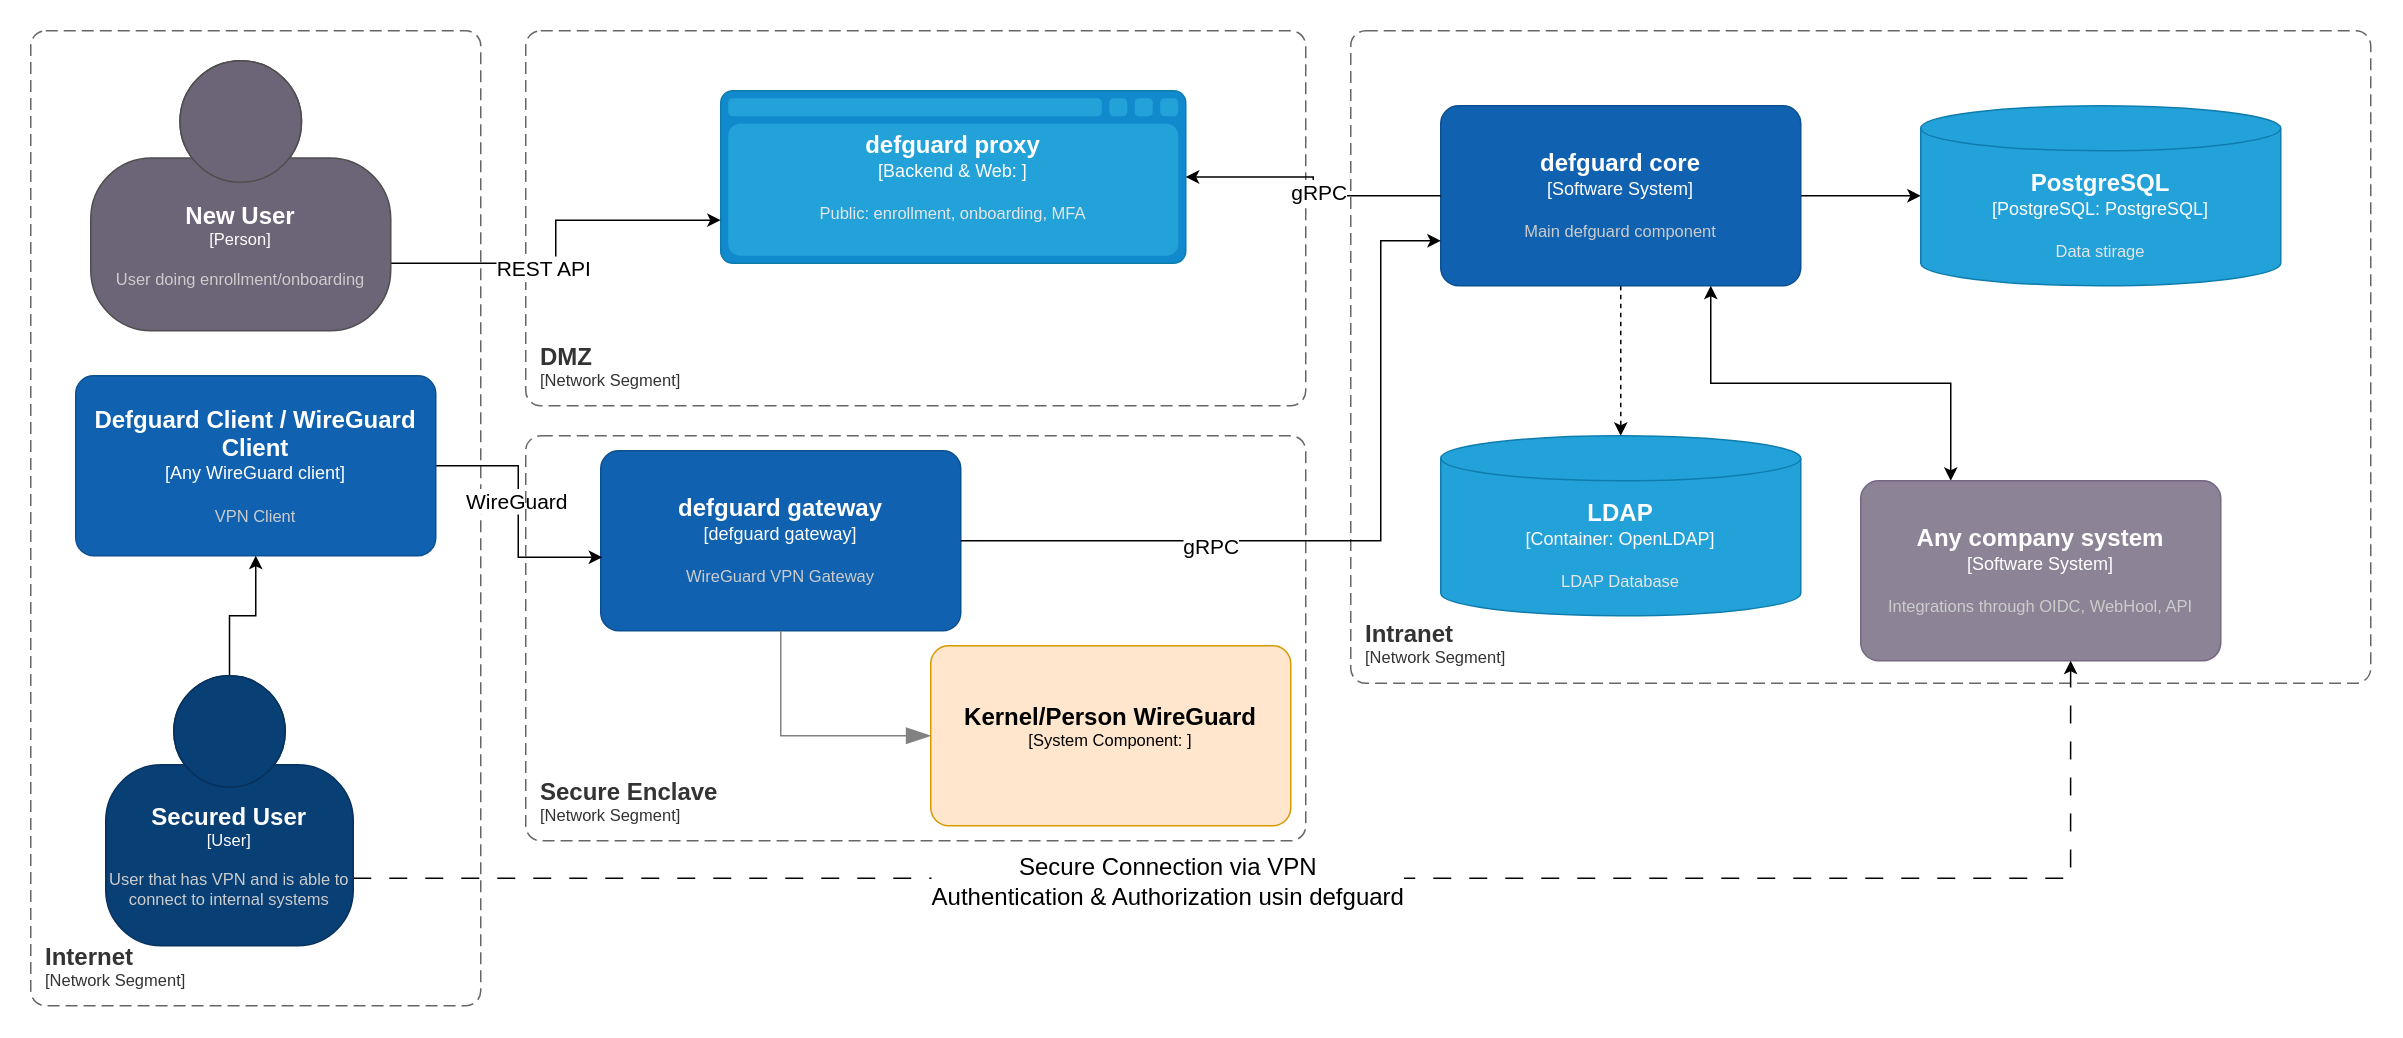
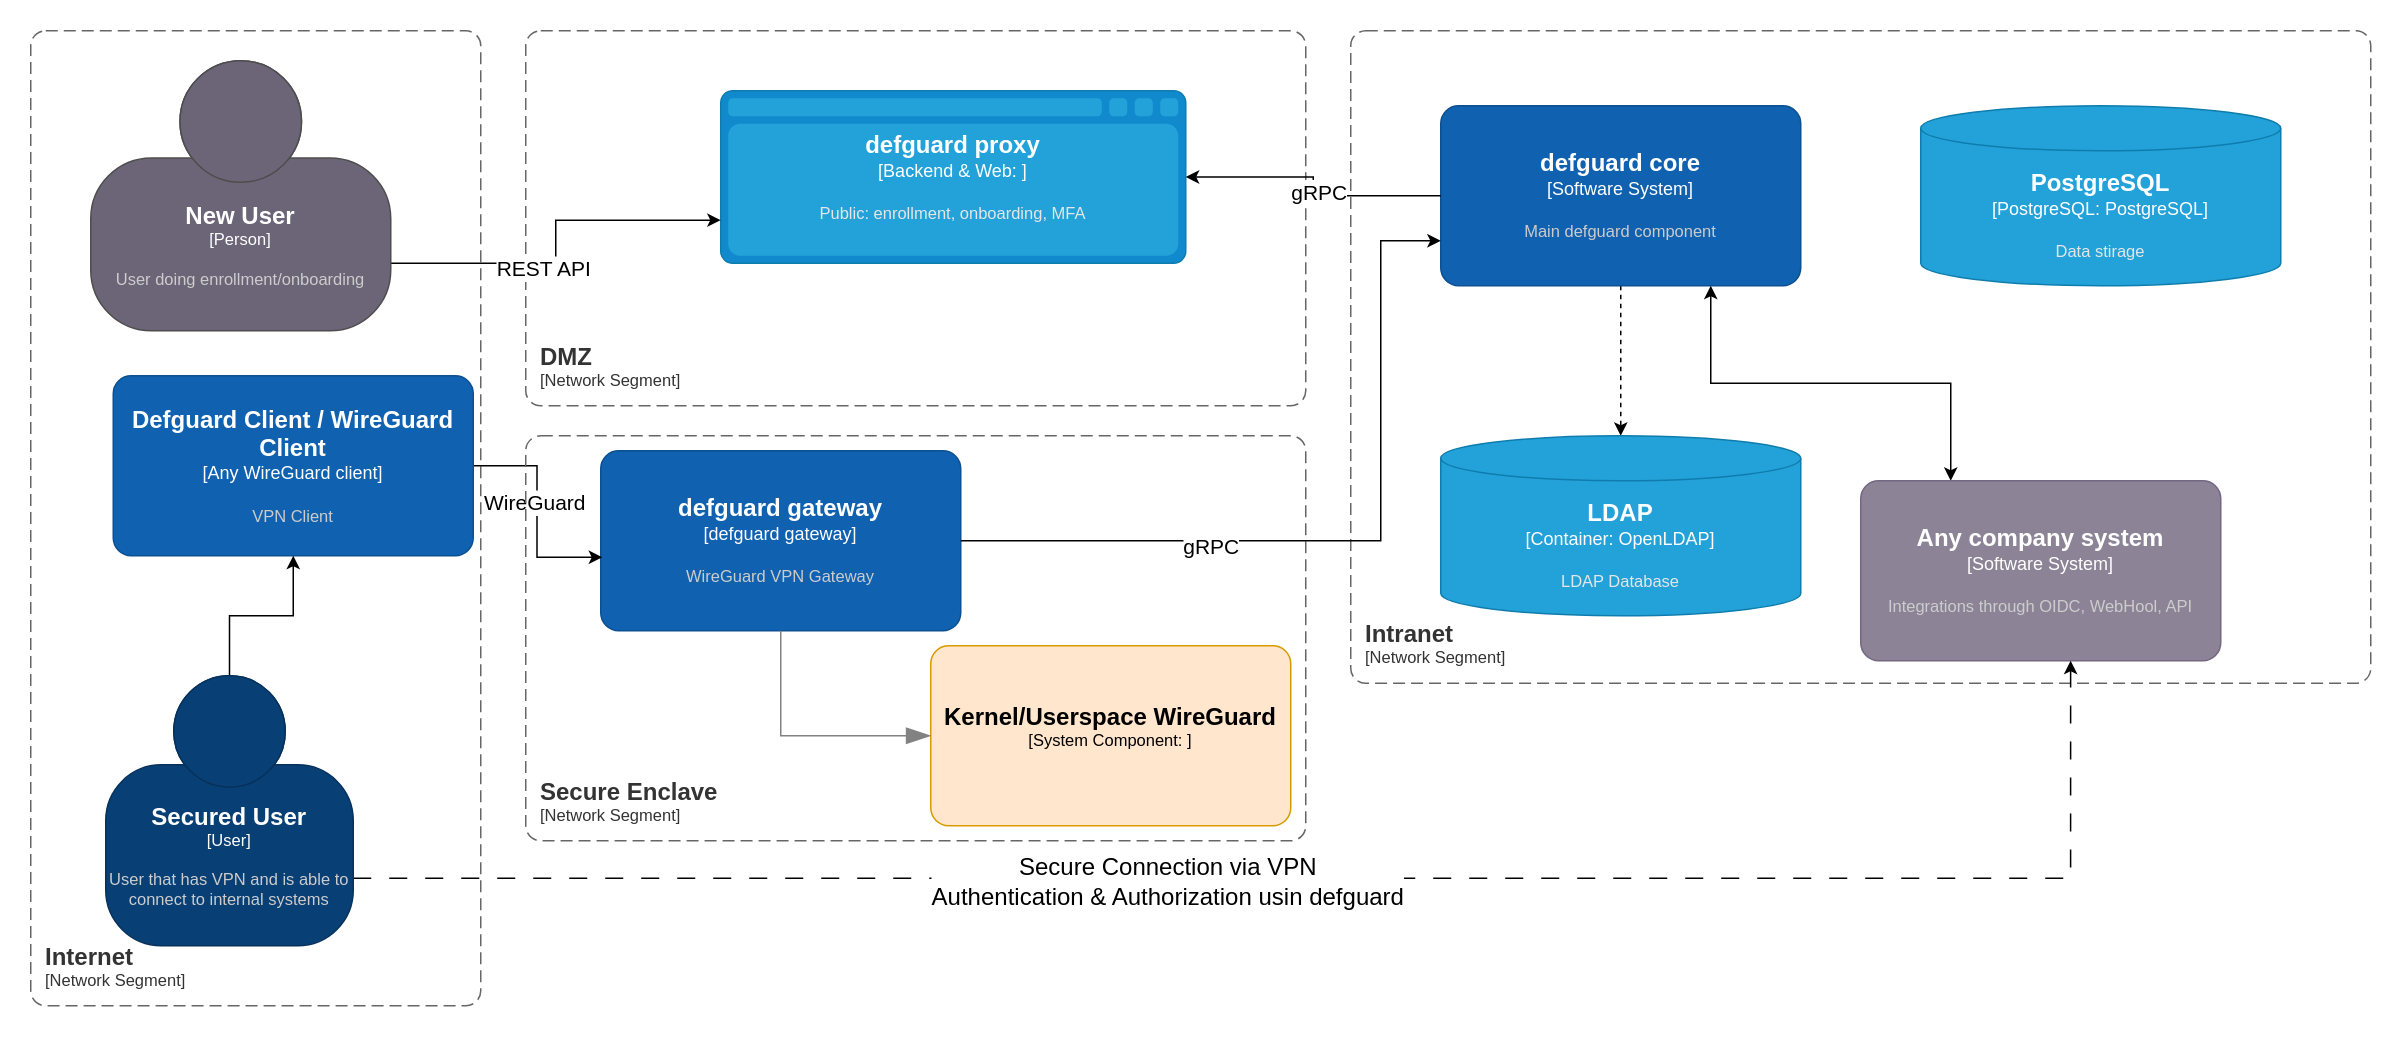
- <mxCell id="2" value="" style="edgeStyle=orthogonalEdgeStyle;rounded=0;orthogonalLoop=1;jettySize=auto;html=1;" parent="1" source="5" target="6" edge="1"><mxGeometry relative="1" as="geometry" /></mxCell>
- <mxCell id="19" value="&lt;font style=&quot;font-size: 16px&quot;&gt;&lt;b&gt;Defguard Client / WireGuard Client&lt;/b&gt;&lt;/font&gt;&lt;div&gt;[Any WireGuard client]&lt;/div&gt;&lt;br&gt;&lt;div&gt;&lt;font style=&quot;font-size: 11px&quot;&gt;&lt;font color=&quot;#cccccc&quot;&gt;VPN Client&lt;/font&gt;&lt;/div&gt;" style="rounded=1;whiteSpace=wrap;html=1;labelBackgroundColor=none;fillColor=#1061B0;fontColor=#ffffff;align=center;arcSize=10;strokeColor=#0D5091;metaEdit=1;resizable=0;points=[[0.25,0,0],[0.5,0,0],[0.75,0,0],[1,0.25,0],[1,0.5,0],[1,0.75,0],[0.75,1,0],[0.5,1,0],[0.25,1,0],[0,0.75,0],[0,0.5,0],[0,0.25,0]];" parent="1" vertex="1"><mxGeometry x="50" y="250" width="240" height="120" as="geometry" /></mxCell>
+ <mxCell id="19" value="&lt;font style=&quot;font-size: 16px&quot;&gt;&lt;b&gt;Defguard Client / WireGuard Client&lt;/b&gt;&lt;/font&gt;&lt;div&gt;[Any WireGuard client]&lt;/div&gt;&lt;br&gt;&lt;div&gt;&lt;font style=&quot;font-size: 11px&quot;&gt;&lt;font color=&quot;#cccccc&quot;&gt;VPN Client&lt;/font&gt;&lt;/div&gt;" style="rounded=1;whiteSpace=wrap;html=1;labelBackgroundColor=none;fillColor=#1061B0;fontColor=#ffffff;align=center;arcSize=10;strokeColor=#0D5091;metaEdit=1;resizable=0;points=[[0.25,0,0],[0.5,0,0],[0.75,0,0],[1,0.25,0],[1,0.5,0],[1,0.75,0],[0.75,1,0],[0.5,1,0],[0.25,1,0],[0,0.75,0],[0,0.5,0],[0,0.25,0]];" parent="1" vertex="1"><mxGeometry x="75" y="250" width="240" height="120" as="geometry" /></mxCell>
- <mxCell id="12" value="&lt;font style=&quot;font-size: 16px&quot;&gt;&lt;b&gt;Kernel/Person WireGuard&lt;/b&gt;&lt;/font&gt;&lt;div&gt;[System Component: ]&lt;/div&gt;&lt;br&gt;&lt;div&gt;&lt;font style=&quot;font-size: 11px&quot;&gt;&lt;font color=&quot;#E6E6E6&quot;&gt;&lt;/font&gt;&lt;/div&gt;" style="rounded=1;whiteSpace=wrap;html=1;fontSize=11;labelBackgroundColor=none;fillColor=#ffe6cc;align=center;arcSize=10;strokeColor=#d79b00;metaEdit=1;resizable=0;points=[[0.25,0,0],[0.5,0,0],[0.75,0,0],[1,0.25,0],[1,0.5,0],[1,0.75,0],[0.75,1,0],[0.5,1,0],[0.25,1,0],[0,0.75,0],[0,0.5,0],[0,0.25,0]];" parent="1" vertex="1"><mxGeometry x="620" y="430" width="240" height="120" as="geometry" /></mxCell>
+ <mxCell id="12" value="&lt;font style=&quot;font-size: 16px&quot;&gt;&lt;b&gt;Kernel/Userspace WireGuard&lt;/b&gt;&lt;/font&gt;&lt;div&gt;[System Component: ]&lt;/div&gt;&lt;br&gt;&lt;div&gt;&lt;font style=&quot;font-size: 11px&quot;&gt;&lt;font color=&quot;#E6E6E6&quot;&gt;&lt;/font&gt;&lt;/div&gt;" style="rounded=1;whiteSpace=wrap;html=1;fontSize=11;labelBackgroundColor=none;fillColor=#ffe6cc;align=center;arcSize=10;strokeColor=#d79b00;metaEdit=1;resizable=0;points=[[0.25,0,0],[0.5,0,0],[0.75,0,0],[1,0.25,0],[1,0.5,0],[1,0.75,0],[0.75,1,0],[0.5,1,0],[0.25,1,0],[0,0.75,0],[0,0.5,0],[0,0.25,0]];" parent="1" vertex="1"><mxGeometry x="620" y="430" width="240" height="120" as="geometry" /></mxCell>
